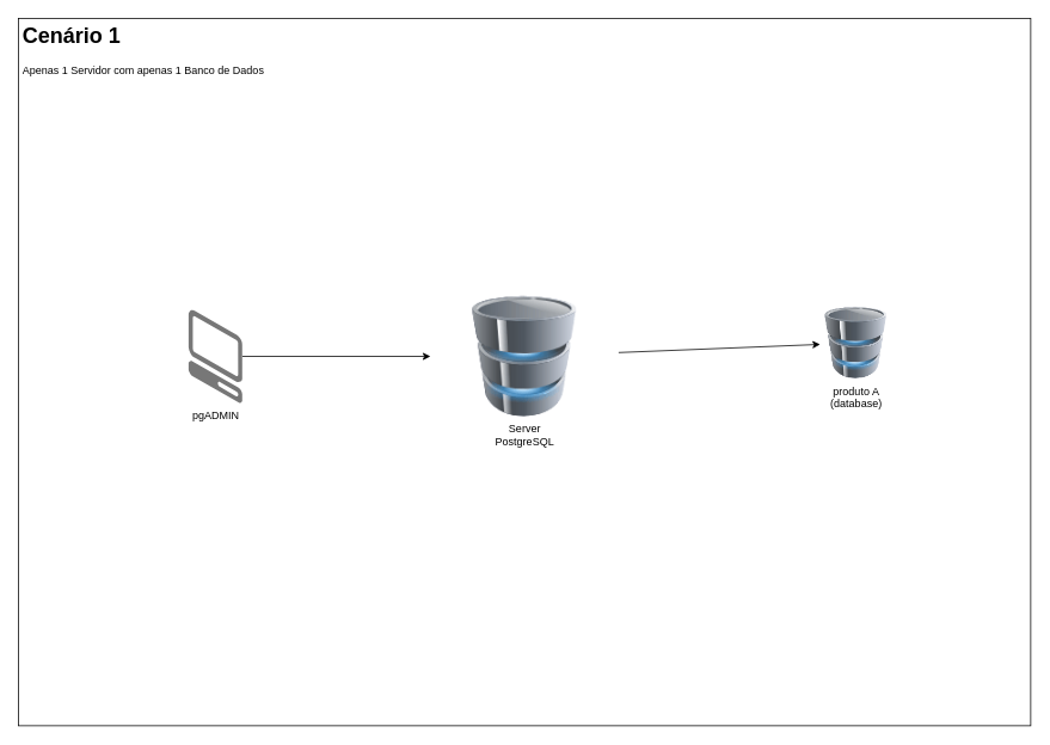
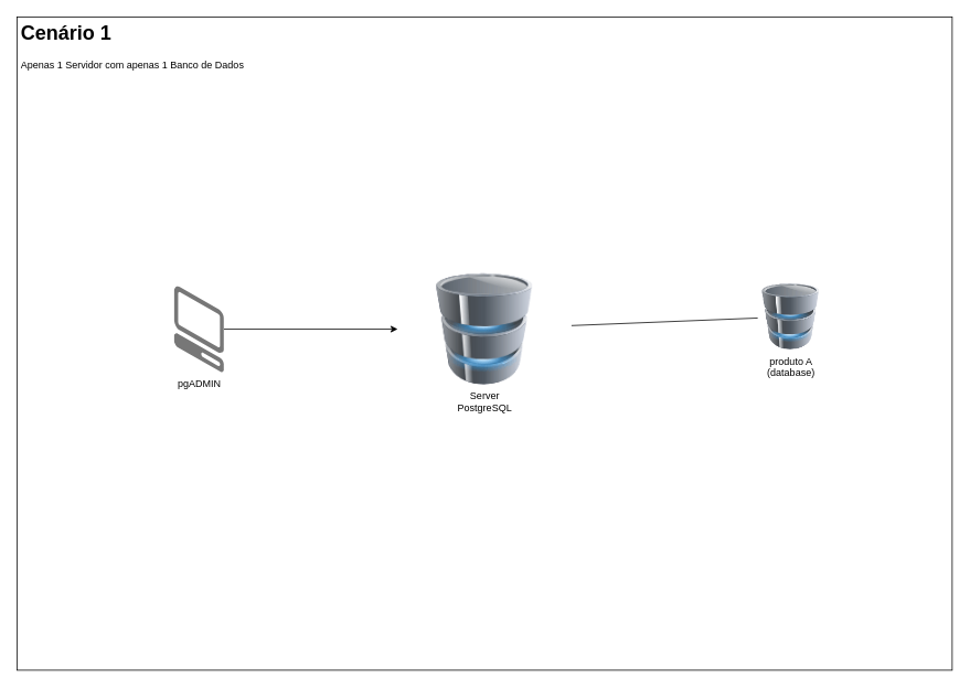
- <mxCell id="3" value="" style="edgeStyle=none;rounded=0;orthogonalLoop=1;jettySize=auto;html=1;" parent="1" source="4" target="7" edge="1"><mxGeometry relative="1" as="geometry" /></mxCell>
+ <mxCell id="3" value="" style="edgeStyle=none;rounded=0;orthogonalLoop=1;jettySize=auto;html=1;endArrow=none;" parent="1" source="4" target="7" edge="1"><mxGeometry relative="1" as="geometry" /></mxCell>
